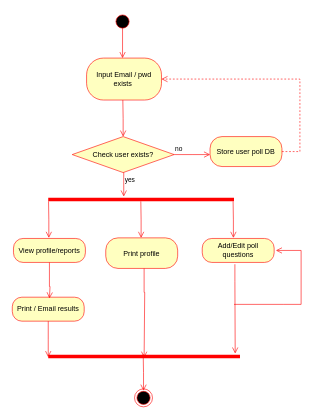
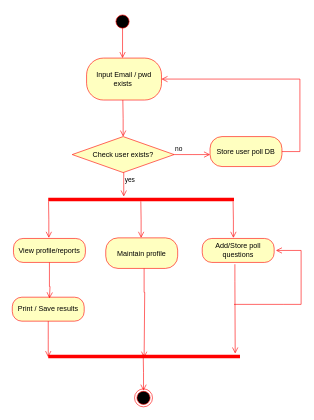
- <mxCell id="10" value="" style="edgeStyle=orthogonalEdgeStyle;html=1;verticalAlign=bottom;endArrow=open;endSize=8;strokeColor=#ff0000;rounded=0;exitX=1;exitY=0.5;exitDx=0;exitDy=0;entryX=1;entryY=0.5;entryDx=0;entryDy=0;dashed=1;" parent="1" source="9" target="4" edge="1"><mxGeometry relative="1" as="geometry"><mxPoint x="500" y="127" as="targetPoint" /><Array as="points"><mxPoint x="500" y="252" /><mxPoint x="500" y="131" /></Array></mxGeometry></mxCell>
+ <mxCell id="10" value="" style="edgeStyle=orthogonalEdgeStyle;html=1;verticalAlign=bottom;endArrow=open;endSize=8;strokeColor=#ff0000;rounded=0;exitX=1;exitY=0.5;exitDx=0;exitDy=0;entryX=1;entryY=0.5;entryDx=0;entryDy=0;" parent="1" source="9" target="4" edge="1"><mxGeometry relative="1" as="geometry"><mxPoint x="500" y="127" as="targetPoint" /><Array as="points"><mxPoint x="500" y="252" /><mxPoint x="500" y="131" /></Array></mxGeometry></mxCell>
- <mxCell id="19" value="Add/Edit poll questions" style="rounded=1;whiteSpace=wrap;html=1;arcSize=40;fontColor=#000000;fillColor=#ffffc0;strokeColor=#ff0000;" parent="1" vertex="1"><mxGeometry x="337" y="397" width="120" height="40" as="geometry" /></mxCell>
+ <mxCell id="19" value="Add/Store poll questions" style="rounded=1;whiteSpace=wrap;html=1;arcSize=40;fontColor=#000000;fillColor=#ffffc0;strokeColor=#ff0000;" parent="1" vertex="1"><mxGeometry x="337" y="397" width="120" height="40" as="geometry" /></mxCell>
- <mxCell id="20" value="Print profile" style="rounded=1;whiteSpace=wrap;html=1;arcSize=40;fontColor=#000000;fillColor=#ffffc0;strokeColor=#ff0000;" parent="1" vertex="1"><mxGeometry x="176" y="396" width="120" height="51" as="geometry" /></mxCell>
+ <mxCell id="20" value="Maintain profile" style="rounded=1;whiteSpace=wrap;html=1;arcSize=40;fontColor=#000000;fillColor=#ffffc0;strokeColor=#ff0000;" parent="1" vertex="1"><mxGeometry x="176" y="396" width="120" height="51" as="geometry" /></mxCell>
- <mxCell id="15" value="Print / Email results" style="rounded=1;whiteSpace=wrap;html=1;arcSize=40;fontColor=#000000;fillColor=#ffffc0;strokeColor=#ff0000;" parent="1" vertex="1"><mxGeometry x="20" y="495" width="120" height="40" as="geometry" /></mxCell>
+ <mxCell id="15" value="Print / Save results" style="rounded=1;whiteSpace=wrap;html=1;arcSize=40;fontColor=#000000;fillColor=#ffffc0;strokeColor=#ff0000;" parent="1" vertex="1"><mxGeometry x="20" y="495" width="120" height="40" as="geometry" /></mxCell>
